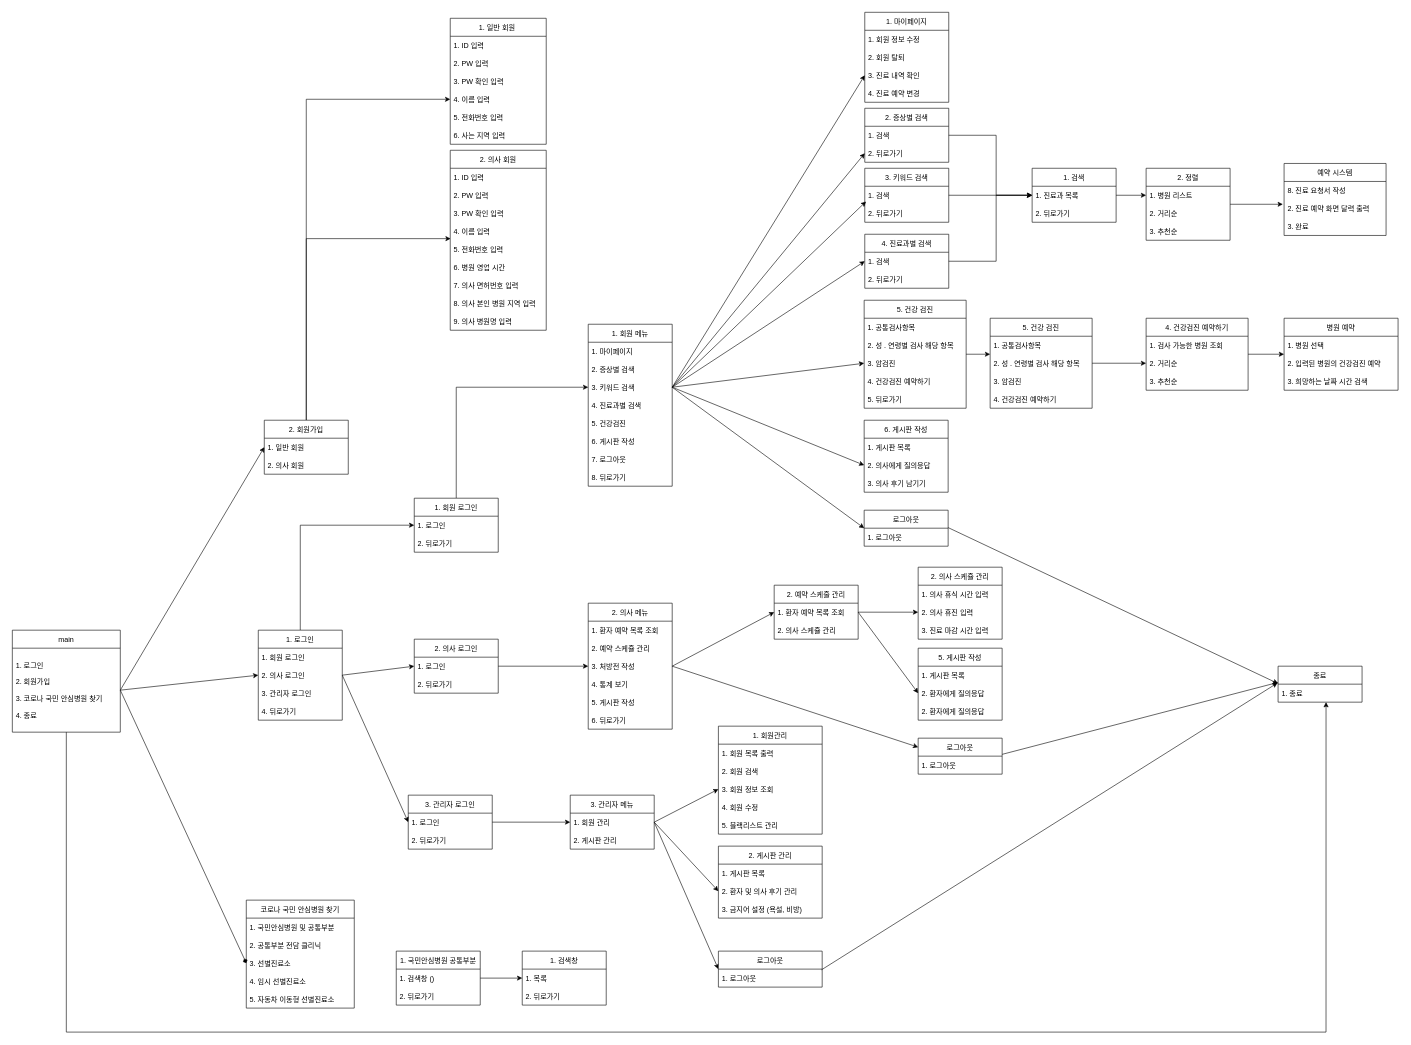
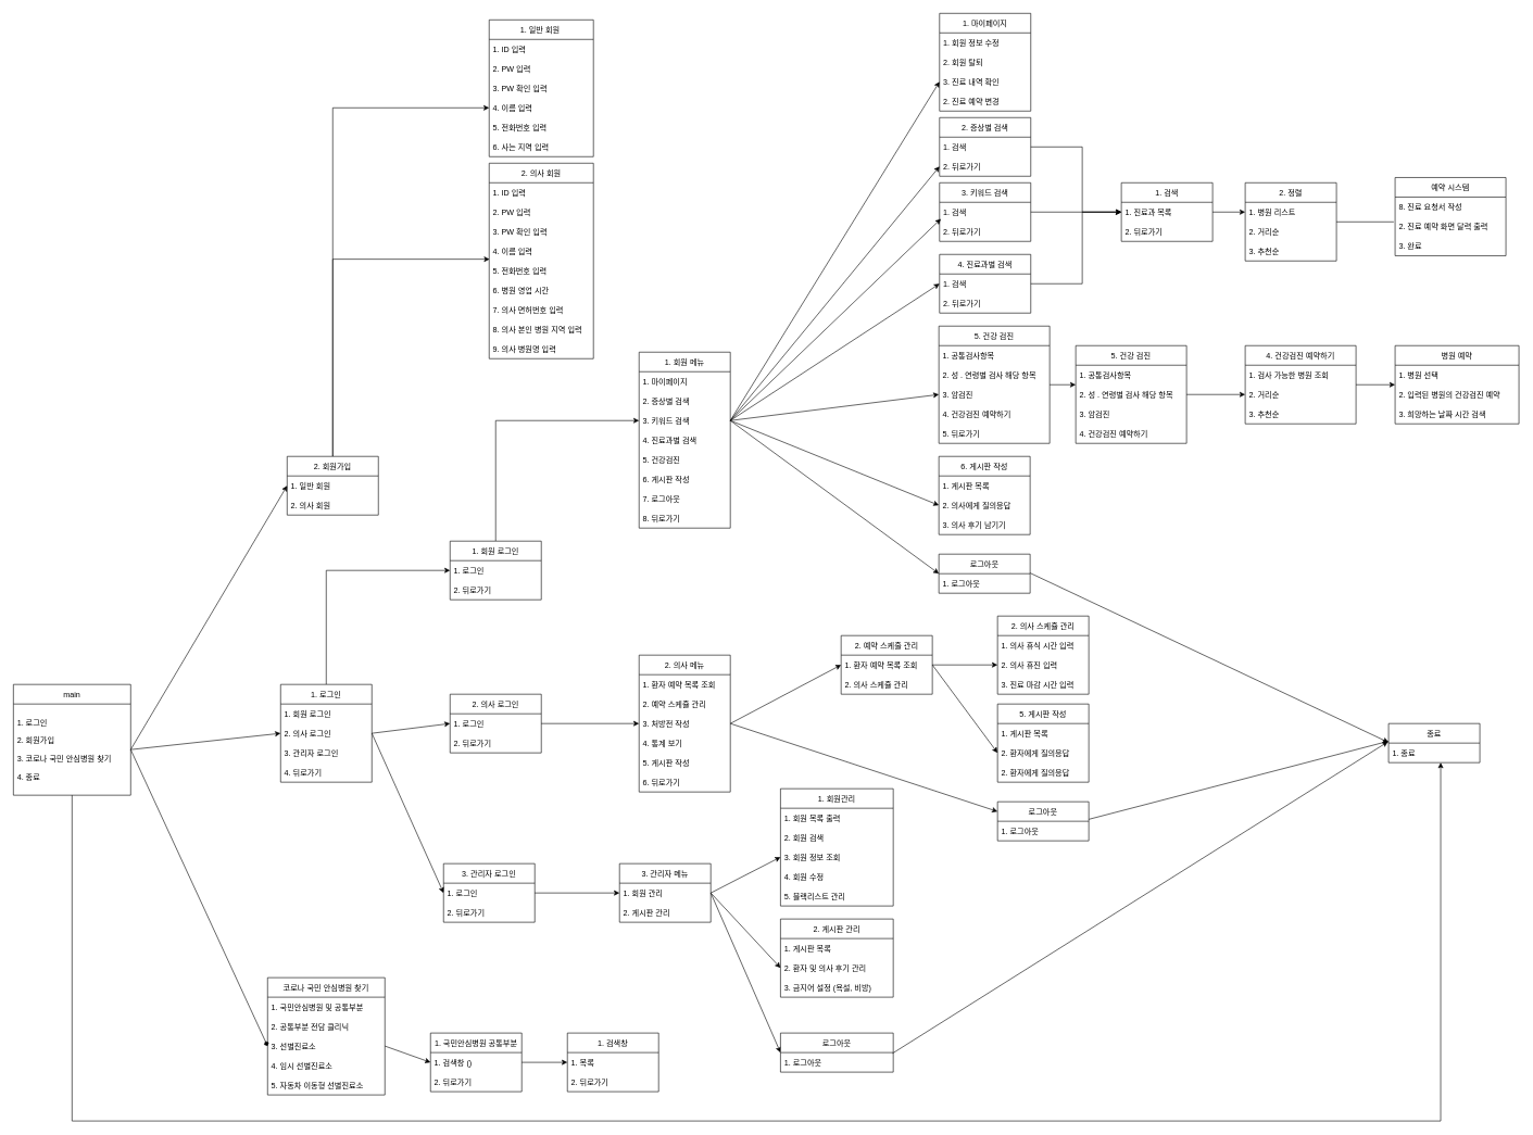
- <mxCell id="81" value="4. 진료 예약 변경" style="text;strokeColor=none;fillColor=none;align=left;verticalAlign=middle;spacingLeft=4;spacingRight=4;overflow=hidden;points=[[0,0.5],[1,0.5]];portConstraint=eastwest;rotatable=0;" vertex="1" parent="77"><mxGeometry y="120" width="140" height="30" as="geometry" /></mxCell>
+ <mxCell id="81" value="2. 진료 예약 변경" style="text;strokeColor=none;fillColor=none;align=left;verticalAlign=middle;spacingLeft=4;spacingRight=4;overflow=hidden;points=[[0,0.5],[1,0.5]];portConstraint=eastwest;rotatable=0;" vertex="1" parent="77"><mxGeometry y="120" width="140" height="30" as="geometry" /></mxCell>
- <mxCell id="97" style="edgeStyle=orthogonalEdgeStyle;rounded=0;orthogonalLoop=1;jettySize=auto;html=1;entryX=-0.012;entryY=0.267;entryDx=0;entryDy=0;entryPerimeter=0;" edge="1" parent="1" source="98" target="132"><mxGeometry relative="1" as="geometry" /></mxCell>
+ <mxCell id="97" style="edgeStyle=orthogonalEdgeStyle;rounded=0;orthogonalLoop=1;jettySize=auto;html=1;entryX=-0.012;entryY=0.267;entryDx=0;entryDy=0;entryPerimeter=0;endArrow=none;" edge="1" parent="1" source="98" target="132"><mxGeometry relative="1" as="geometry" /></mxCell>
+ <mxCell id="153" value="" style="endArrow=classic;html=1;rounded=0;exitX=1;exitY=0.5;exitDx=0;exitDy=0;entryX=0;entryY=0.5;entryDx=0;entryDy=0;" edge="1" parent="1" source="22" target="41"><mxGeometry width="50" height="50" relative="1" as="geometry"><mxPoint x="550" y="1400" as="sourcePoint" /><mxPoint x="600" y="1350" as="targetPoint" /></mxGeometry></mxCell>
